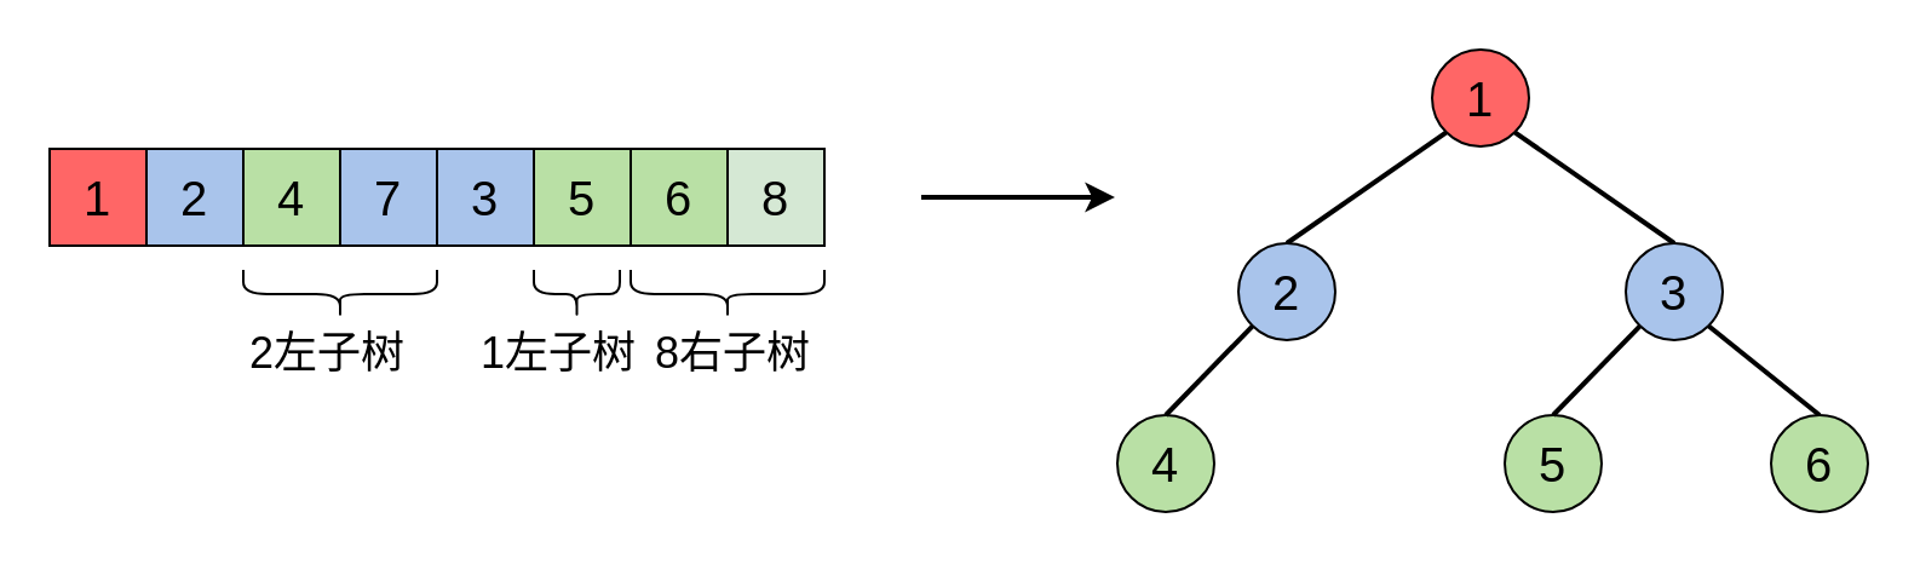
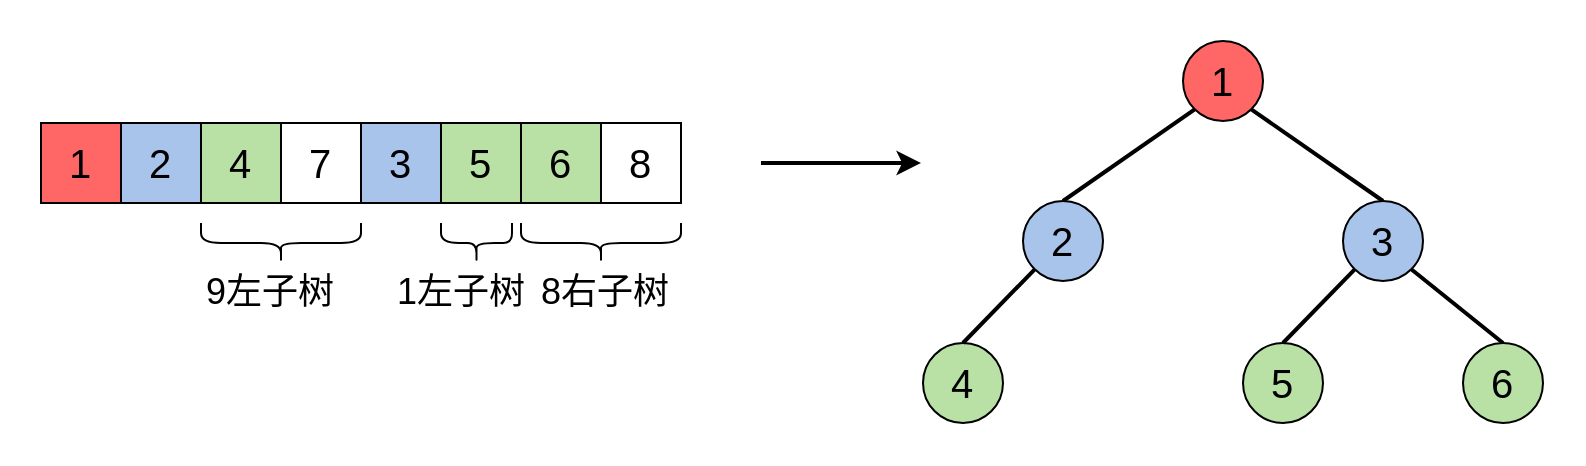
- <mxCell id="5" value="7" style="whiteSpace=wrap;html=1;aspect=fixed;fontSize=20;fillColor=#a9c4eb;" parent="1" vertex="1"><mxGeometry x="140" y="61" width="40" height="40" as="geometry" /></mxCell>
+ <mxCell id="5" value="7" style="whiteSpace=wrap;html=1;aspect=fixed;fontSize=20;fillColor=#FFFFFF;" parent="1" vertex="1"><mxGeometry x="140" y="61" width="40" height="40" as="geometry" /></mxCell>
- <mxCell id="9" value="8" style="whiteSpace=wrap;html=1;aspect=fixed;fontSize=20;fillColor=#d5e8d4;" parent="1" vertex="1"><mxGeometry x="300" y="61" width="40" height="40" as="geometry" /></mxCell>
+ <mxCell id="9" value="8" style="whiteSpace=wrap;html=1;aspect=fixed;fontSize=20;fillColor=#FFFFFF;" parent="1" vertex="1"><mxGeometry x="300" y="61" width="40" height="40" as="geometry" /></mxCell>
- <mxCell id="11" value="2左子树" style="text;html=1;strokeColor=none;fillColor=none;align=center;verticalAlign=middle;whiteSpace=wrap;rounded=0;fontSize=18;" parent="1" vertex="1"><mxGeometry x="90" y="131" width="90" height="30" as="geometry" /></mxCell>
+ <mxCell id="11" value="9左子树" style="text;html=1;strokeColor=none;fillColor=none;align=center;verticalAlign=middle;whiteSpace=wrap;rounded=0;fontSize=18;" parent="1" vertex="1"><mxGeometry x="90" y="131" width="90" height="30" as="geometry" /></mxCell>
